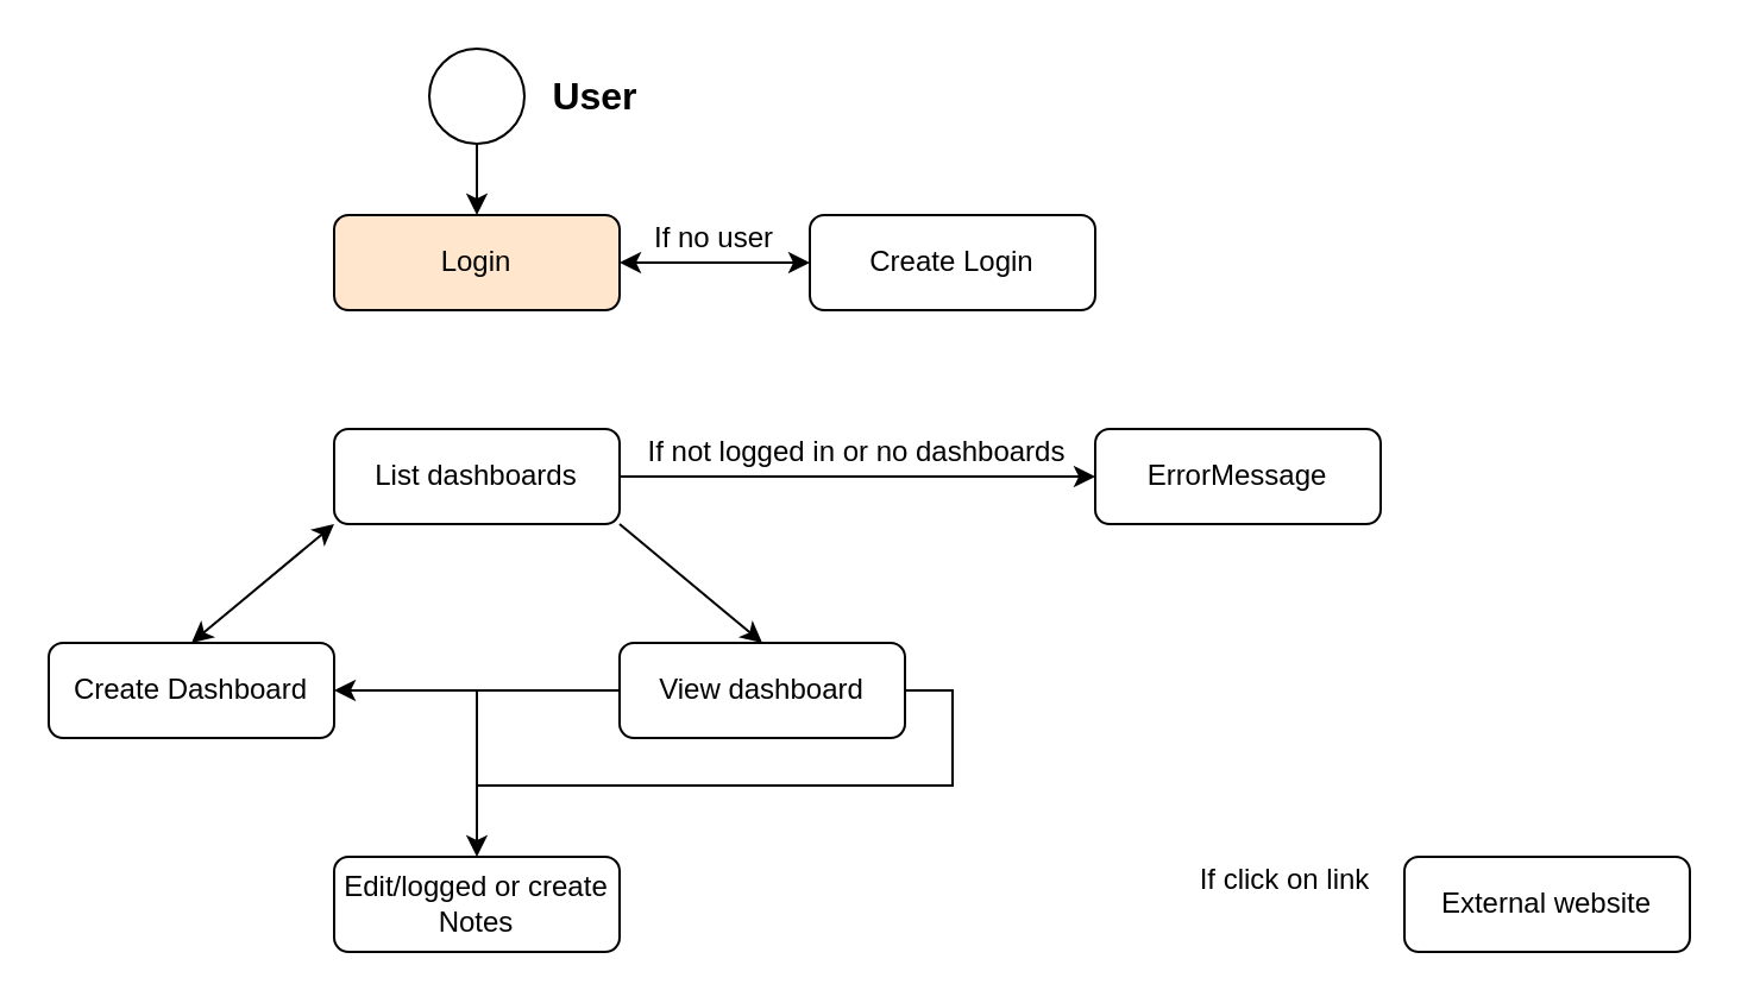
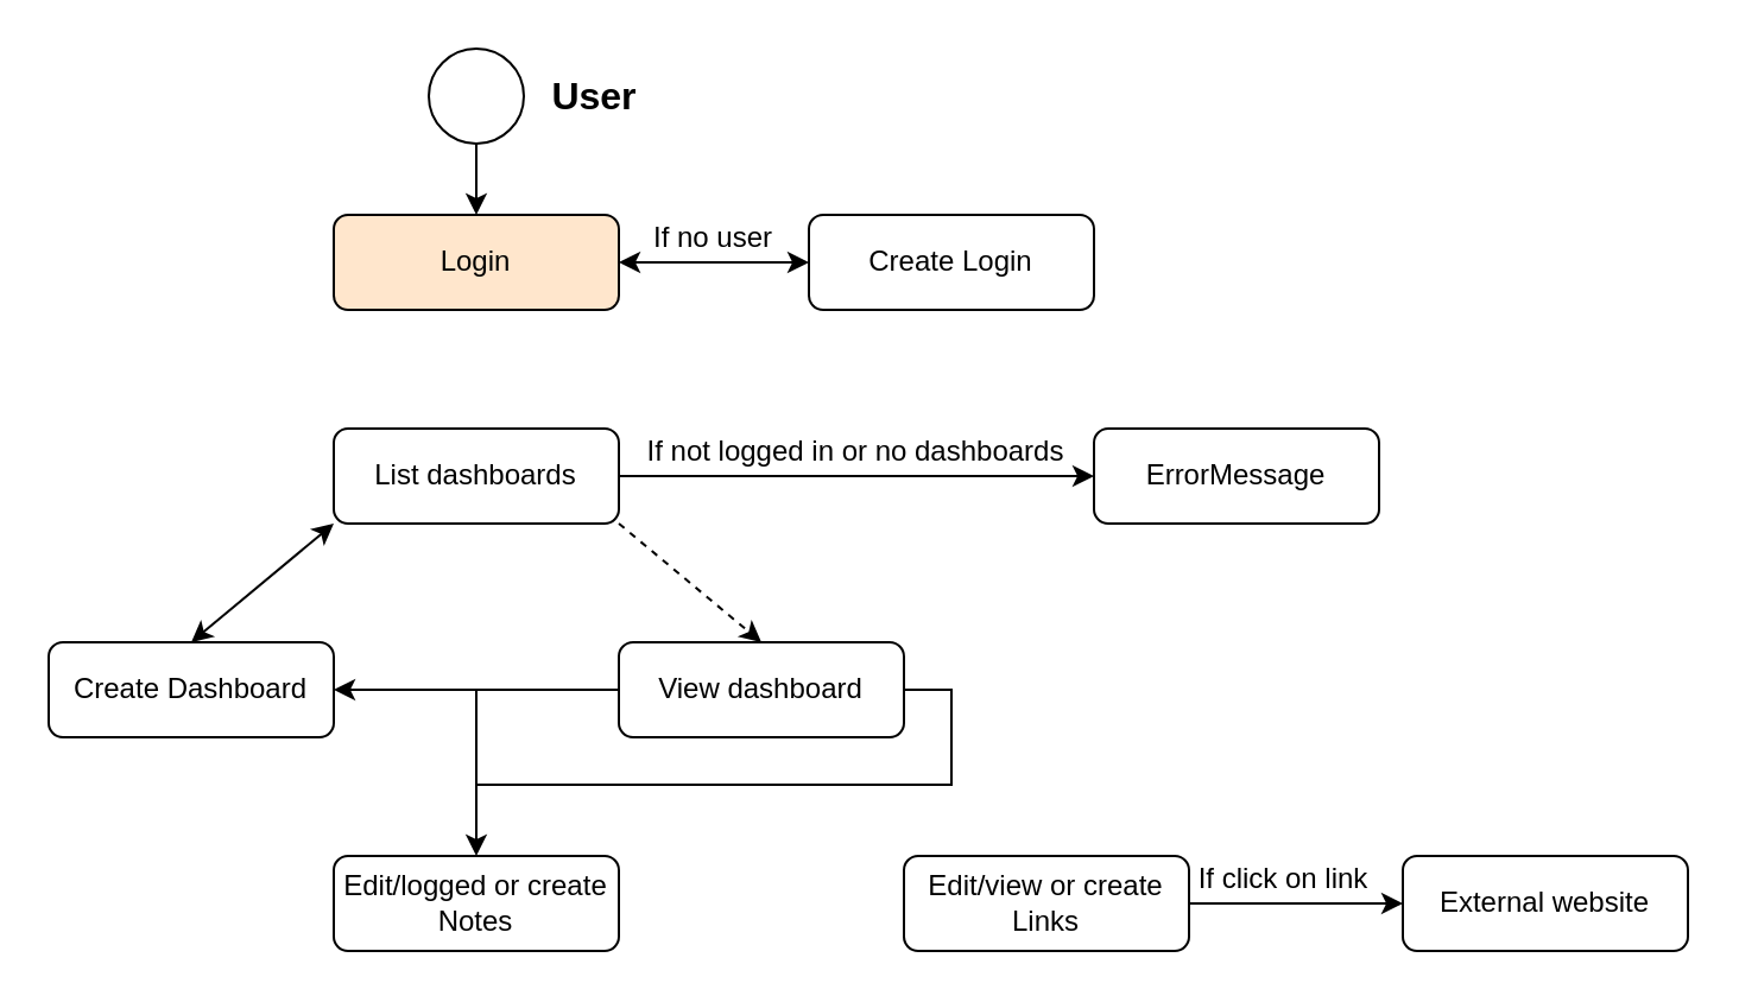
- <mxCell id="15" value="" style="endArrow=classic;html=1;exitX=1;exitY=1;exitDx=0;exitDy=0;entryX=0.5;entryY=0;entryDx=0;entryDy=0;" edge="1" parent="1" source="9" target="14"><mxGeometry width="50" height="50" relative="1" as="geometry"><mxPoint x="270" y="270" as="sourcePoint" /><mxPoint x="320" y="220" as="targetPoint" /></mxGeometry></mxCell>
+ <mxCell id="15" value="" style="endArrow=classic;html=1;exitX=1;exitY=1;exitDx=0;exitDy=0;entryX=0.5;entryY=0;entryDx=0;entryDy=0;dashed=1;" edge="1" parent="1" source="9" target="14"><mxGeometry width="50" height="50" relative="1" as="geometry"><mxPoint x="270" y="270" as="sourcePoint" /><mxPoint x="320" y="220" as="targetPoint" /></mxGeometry></mxCell>
+ <mxCell id="20" value="Edit/view or create Links" style="rounded=1;whiteSpace=wrap;html=1;" vertex="1" parent="1"><mxGeometry x="380" y="360" width="120" height="40" as="geometry" /></mxCell>
+ <mxCell id="21" value="" style="endArrow=classic;html=1;exitX=1;exitY=0.5;exitDx=0;exitDy=0;entryX=0;entryY=0.5;entryDx=0;entryDy=0;" edge="1" parent="1" source="20" target="22"><mxGeometry width="50" height="50" relative="1" as="geometry"><mxPoint x="370" y="450" as="sourcePoint" /><mxPoint x="440" y="460" as="targetPoint" /></mxGeometry></mxCell>
